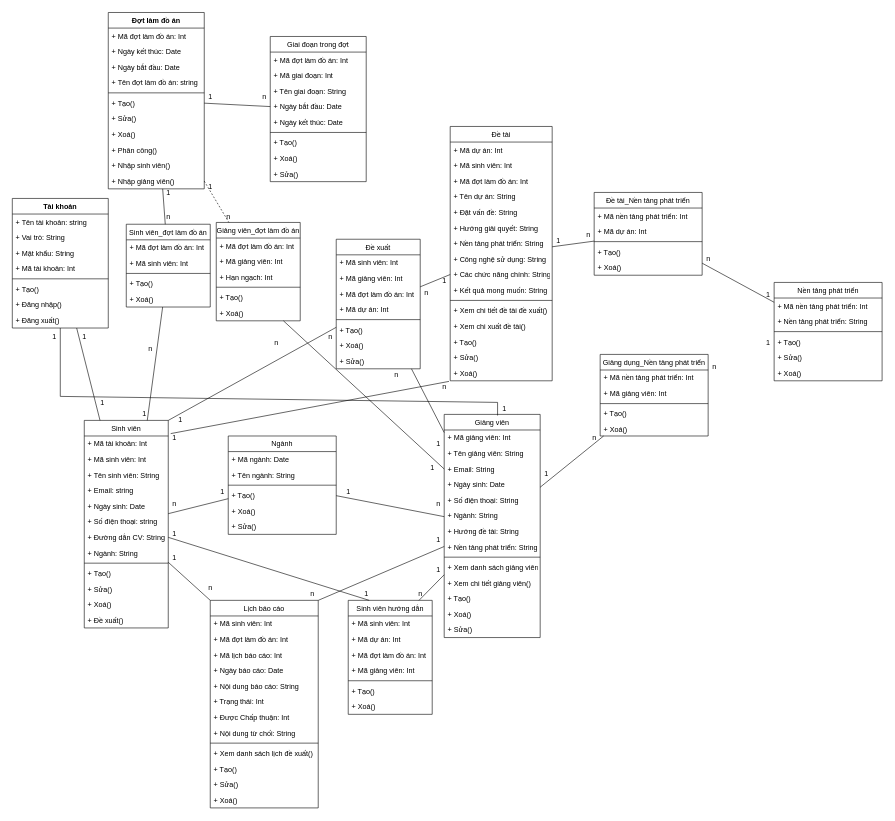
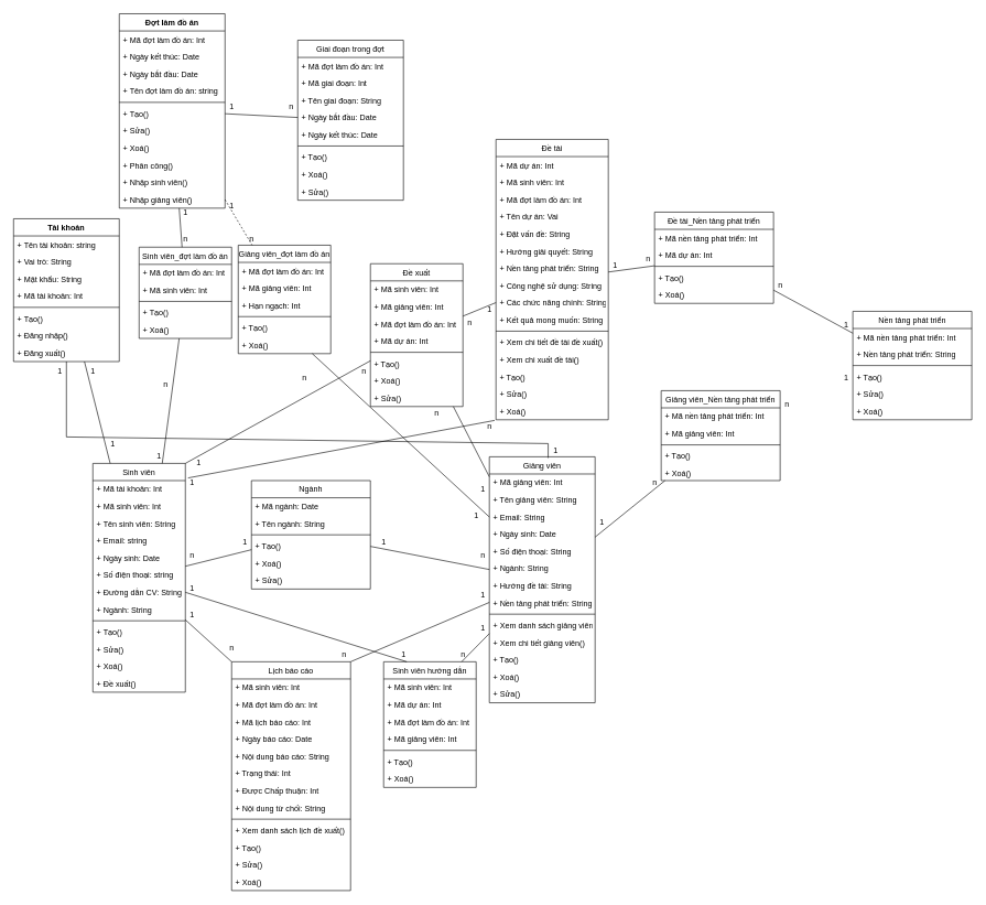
- <mxCell id="44" value="+ Tên dự án: String" style="text;strokeColor=none;fillColor=none;align=left;verticalAlign=top;spacingLeft=4;spacingRight=4;overflow=hidden;rotatable=0;points=[[0,0.5],[1,0.5]];portConstraint=eastwest;" parent="40" vertex="1"><mxGeometry y="104" width="170" height="26" as="geometry" /></mxCell>
+ <mxCell id="44" value="+ Tên dự án: Vai" style="text;strokeColor=none;fillColor=none;align=left;verticalAlign=top;spacingLeft=4;spacingRight=4;overflow=hidden;rotatable=0;points=[[0,0.5],[1,0.5]];portConstraint=eastwest;" parent="40" vertex="1"><mxGeometry y="104" width="170" height="26" as="geometry" /></mxCell>
- <mxCell id="103" value="Giảng dụng_Nền tảng phát triển" style="swimlane;fontStyle=0;childLayout=stackLayout;horizontal=1;startSize=26;fillColor=none;horizontalStack=0;resizeParent=1;resizeParentMax=0;resizeLast=0;collapsible=1;marginBottom=0;" parent="1" vertex="1"><mxGeometry x="1000" y="590" width="180" height="136" as="geometry" /></mxCell>
+ <mxCell id="103" value="Giảng viên_Nền tảng phát triển" style="swimlane;fontStyle=0;childLayout=stackLayout;horizontal=1;startSize=26;fillColor=none;horizontalStack=0;resizeParent=1;resizeParentMax=0;resizeLast=0;collapsible=1;marginBottom=0;" parent="1" vertex="1"><mxGeometry x="1000" y="590" width="180" height="136" as="geometry" /></mxCell>
